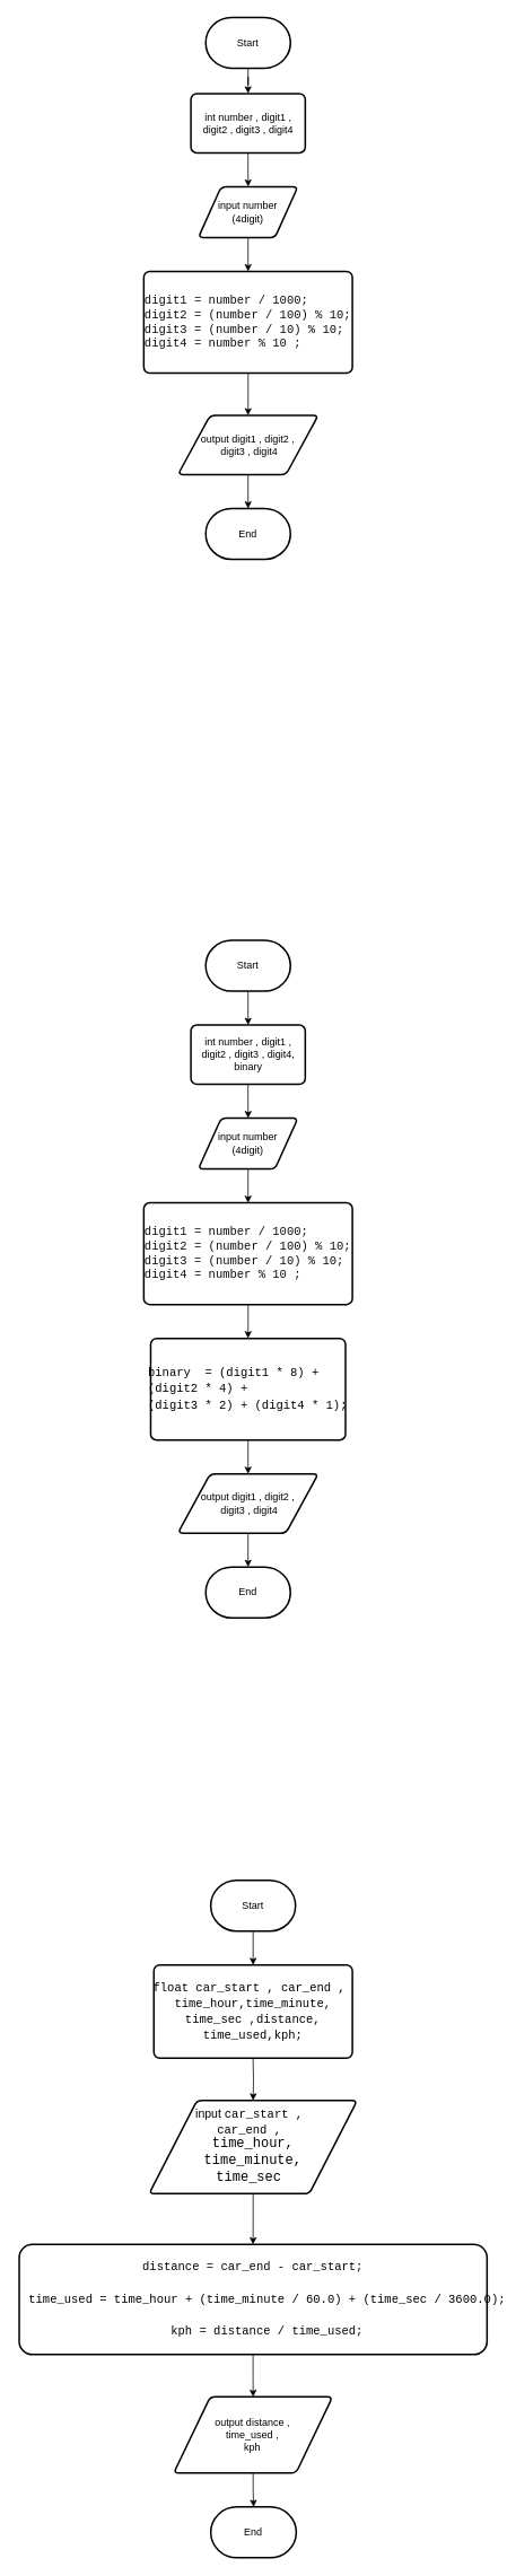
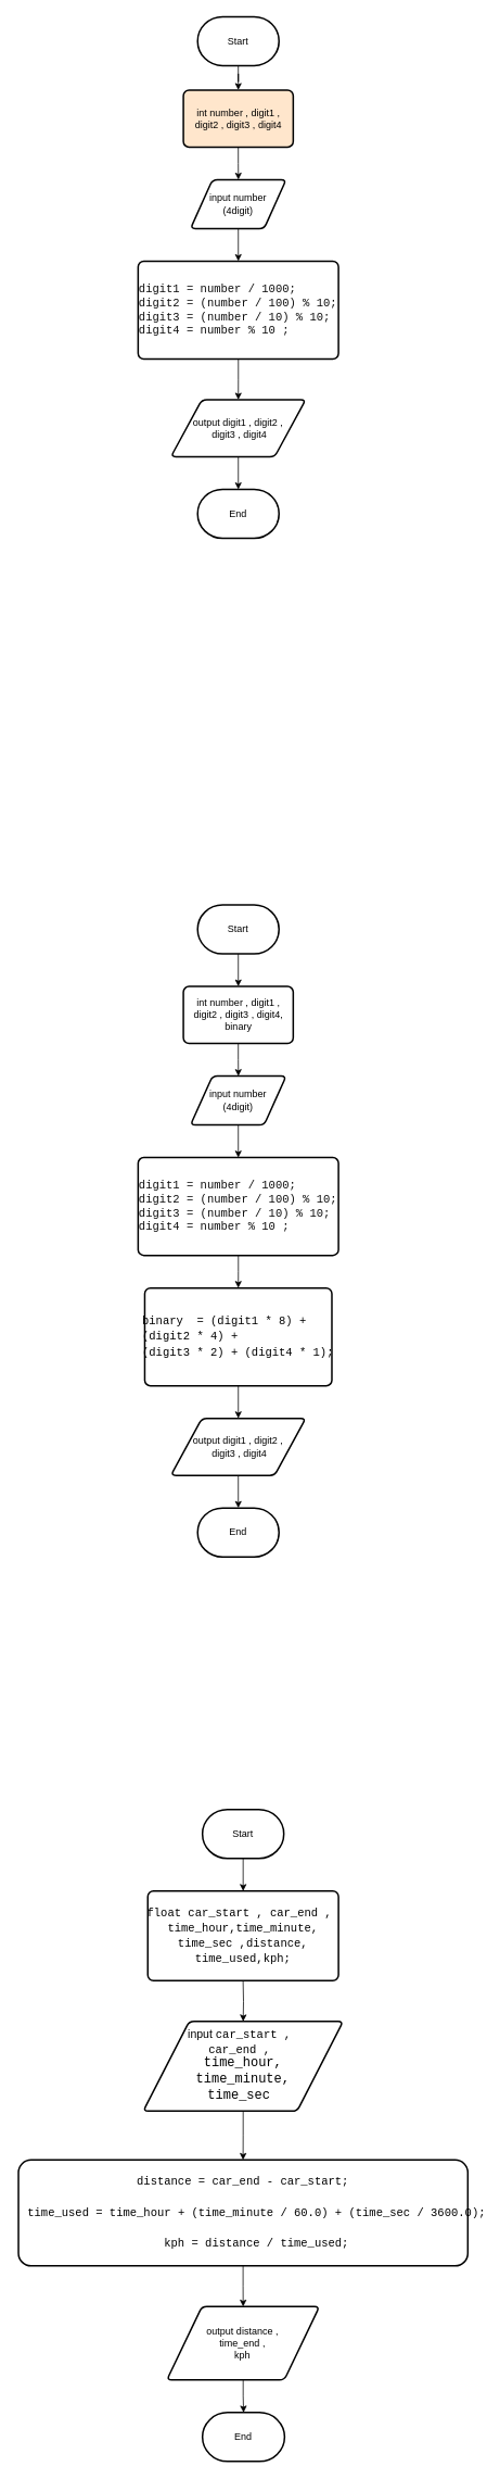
- <mxCell id="5" value="int number , digit1 , digit2 , digit3 , digit4" style="rounded=1;whiteSpace=wrap;html=1;absoluteArcSize=1;arcSize=14;strokeWidth=2;" vertex="1" parent="1"><mxGeometry x="223.63" y="110" width="135" height="70" as="geometry" /></mxCell>
+ <mxCell id="5" value="int number , digit1 , digit2 , digit3 , digit4" style="rounded=1;whiteSpace=wrap;html=1;absoluteArcSize=1;arcSize=14;strokeWidth=2;fillColor=#ffe6cc;" vertex="1" parent="1"><mxGeometry x="223.63" y="110" width="135" height="70" as="geometry" /></mxCell>
- <mxCell id="35" value="output distance ,&lt;div&gt;time_used ,&lt;/div&gt;&lt;div&gt;kph&lt;/div&gt;" style="shape=parallelogram;html=1;strokeWidth=2;perimeter=parallelogramPerimeter;whiteSpace=wrap;rounded=1;arcSize=12;size=0.23;" vertex="1" parent="1"><mxGeometry x="203.33" y="2830" width="187.47" height="90" as="geometry" /></mxCell>
+ <mxCell id="35" value="output distance ,&lt;div&gt;time_end ,&lt;/div&gt;&lt;div&gt;kph&lt;/div&gt;" style="shape=parallelogram;html=1;strokeWidth=2;perimeter=parallelogramPerimeter;whiteSpace=wrap;rounded=1;arcSize=12;size=0.23;" vertex="1" parent="1"><mxGeometry x="203.33" y="2830" width="187.47" height="90" as="geometry" /></mxCell>
